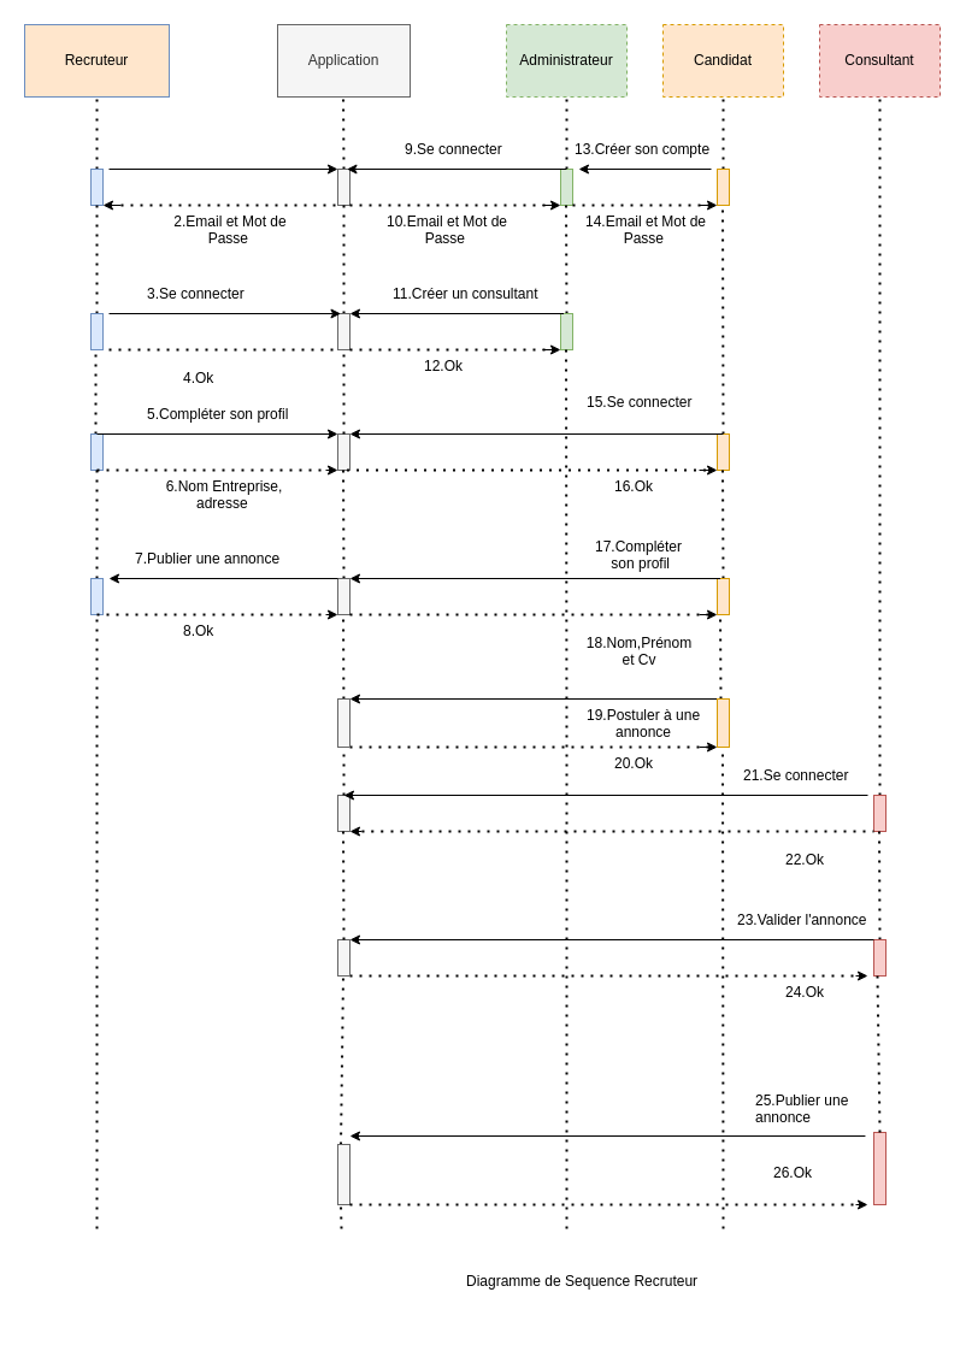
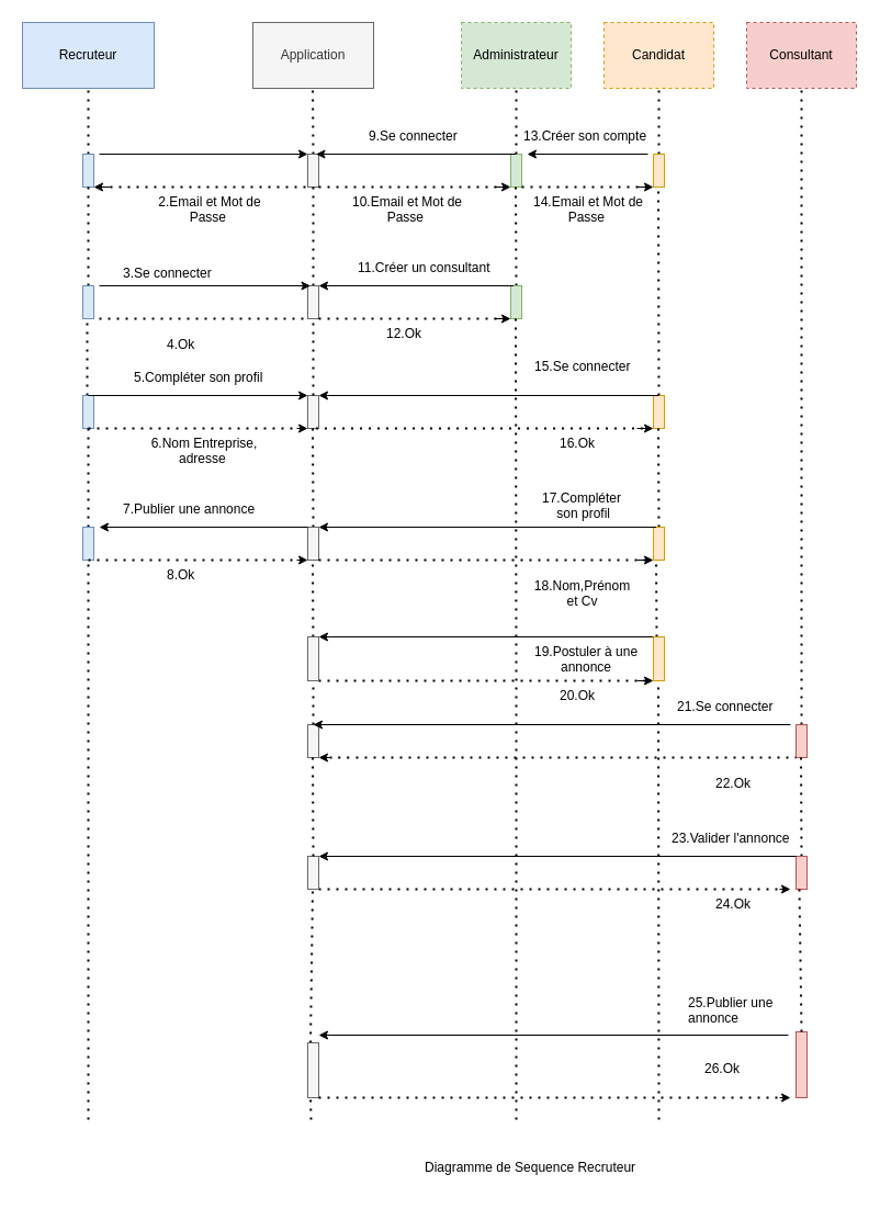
- <mxCell id="2" value="Recruteur" style="rounded=0;whiteSpace=wrap;html=1;fillColor=#ffe6cc;strokeColor=#6c8ebf;" parent="1" vertex="1"><mxGeometry x="20" y="20" width="120" height="60" as="geometry" /></mxCell>
+ <mxCell id="2" value="Recruteur" style="rounded=0;whiteSpace=wrap;html=1;fillColor=#dae8fc;strokeColor=#6c8ebf;" parent="1" vertex="1"><mxGeometry x="20" y="20" width="120" height="60" as="geometry" /></mxCell>
- <mxCell id="27" value="&lt;span class=&quot;fontstyle0&quot;&gt;3.Se connecter&lt;/span&gt; " style="text;whiteSpace=wrap;html=1;" vertex="1" parent="1"><mxGeometry x="120" y="230" width="120" height="40" as="geometry" /></mxCell>
+ <mxCell id="27" value="&lt;span class=&quot;fontstyle0&quot;&gt;3.Se connecter&lt;/span&gt; " style="text;whiteSpace=wrap;html=1;" vertex="1" parent="1"><mxGeometry x="110" y="235" width="120" height="40" as="geometry" /></mxCell>
